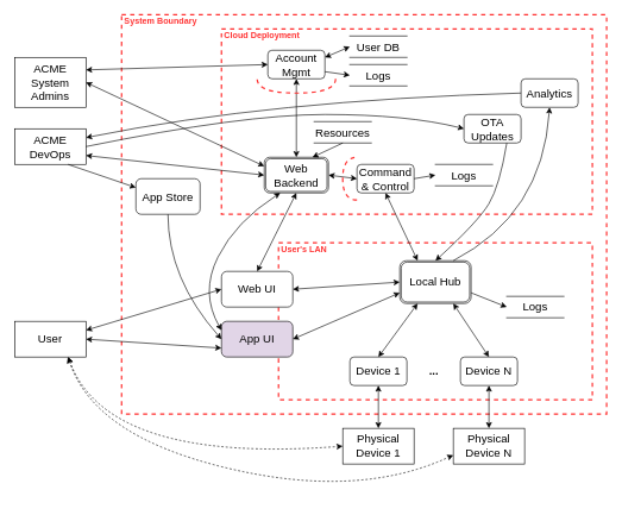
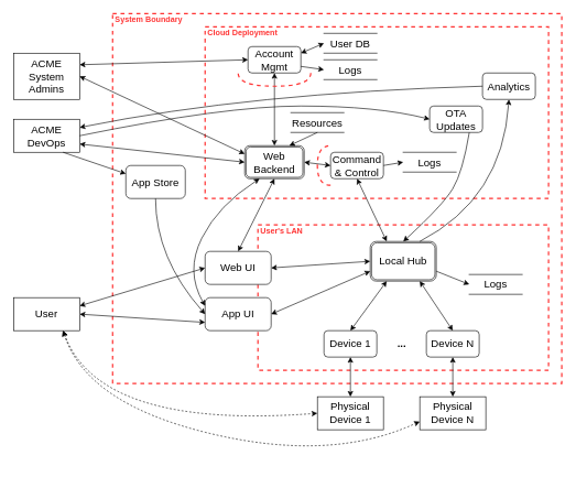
- <mxCell id="11" value="&lt;font style=&quot;font-size: 16px&quot;&gt;App UI&lt;br&gt;&lt;/font&gt;" style="rounded=1;whiteSpace=wrap;html=1;fillColor=#e1d5e7;" vertex="1" parent="1"><mxGeometry x="310" y="450" width="100" height="50" as="geometry" /></mxCell>
+ <mxCell id="11" value="&lt;font style=&quot;font-size: 16px&quot;&gt;App UI&lt;br&gt;&lt;/font&gt;" style="rounded=1;whiteSpace=wrap;html=1;" vertex="1" parent="1"><mxGeometry x="310" y="450" width="100" height="50" as="geometry" /></mxCell>
